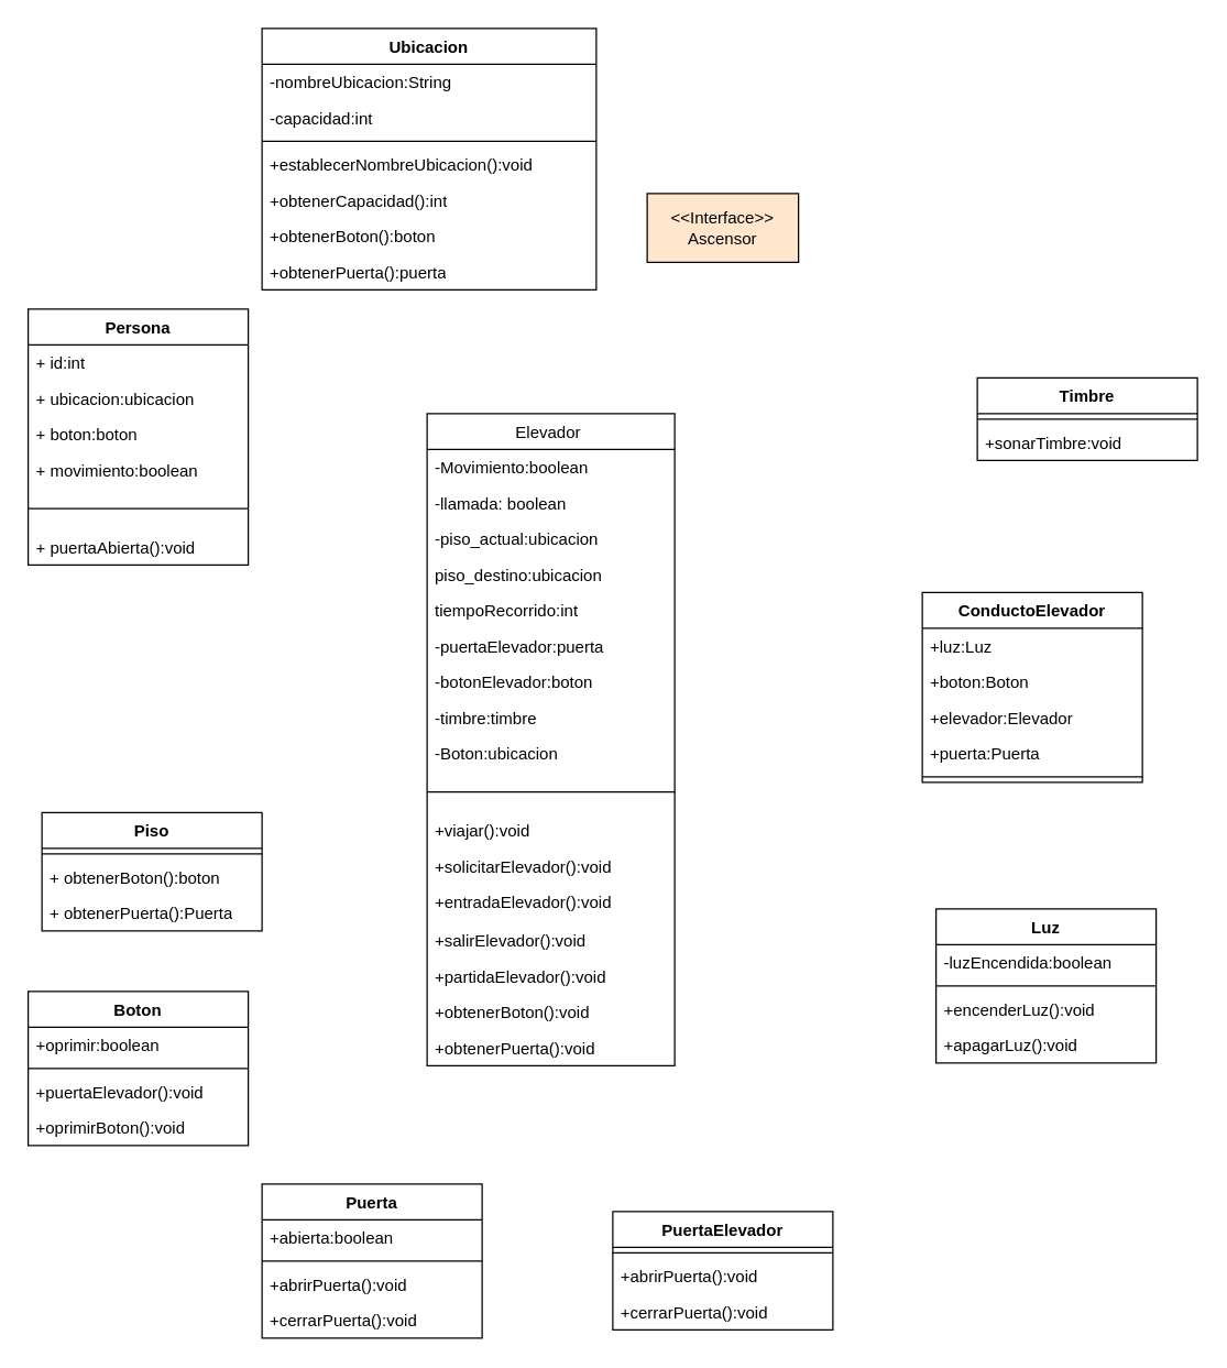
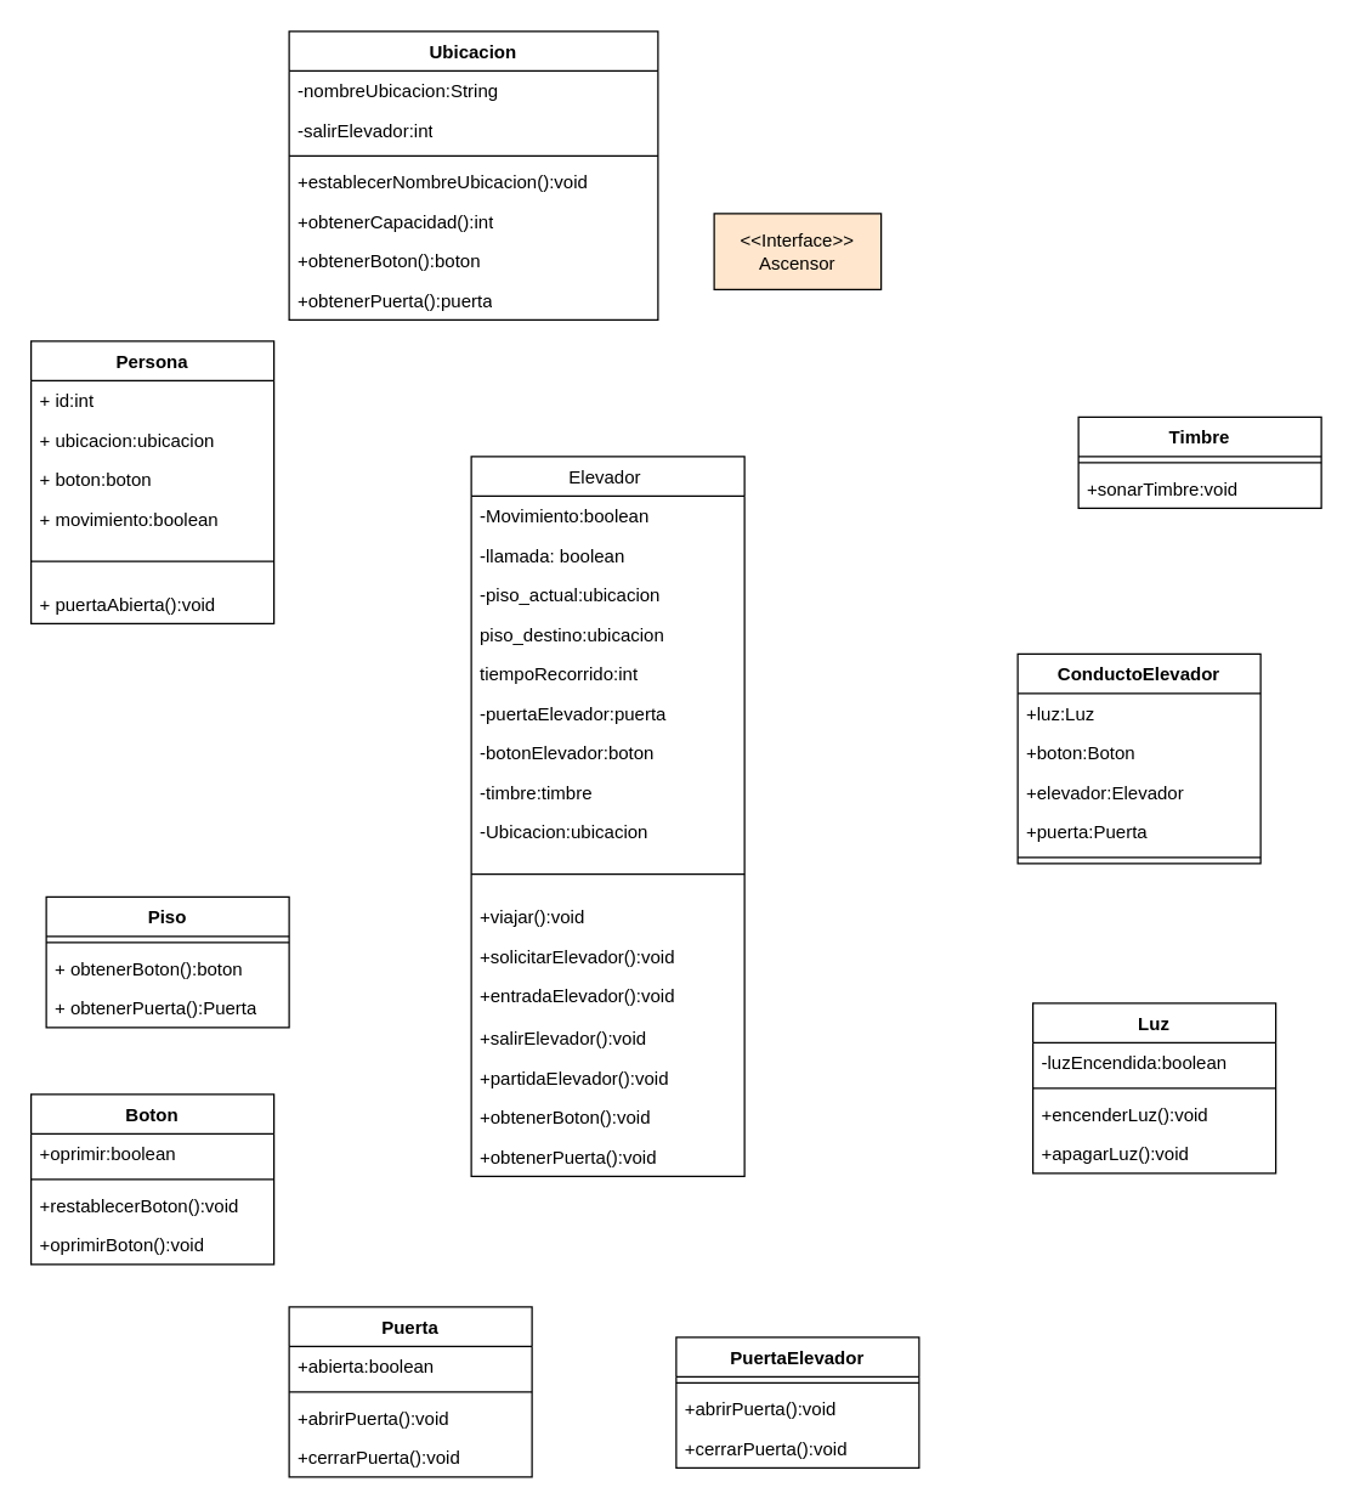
- <mxCell id="36" value="-capacidad:int" style="text;strokeColor=none;fillColor=none;align=left;verticalAlign=top;spacingLeft=4;spacingRight=4;overflow=hidden;rotatable=0;points=[[0,0.5],[1,0.5]];portConstraint=eastwest;whiteSpace=wrap;html=1;" parent="34" vertex="1"><mxGeometry y="52" width="243" height="26" as="geometry" /></mxCell>
+ <mxCell id="36" value="-salirElevador:int" style="text;strokeColor=none;fillColor=none;align=left;verticalAlign=top;spacingLeft=4;spacingRight=4;overflow=hidden;rotatable=0;points=[[0,0.5],[1,0.5]];portConstraint=eastwest;whiteSpace=wrap;html=1;" parent="34" vertex="1"><mxGeometry y="52" width="243" height="26" as="geometry" /></mxCell>
- <mxCell id="11" value="-Boton:ubicacion&#10;" style="text;align=left;verticalAlign=top;spacingLeft=4;spacingRight=4;overflow=hidden;rotatable=0;points=[[0,0.5],[1,0.5]];portConstraint=eastwest;rounded=0;shadow=0;html=0;" parent="2" vertex="1"><mxGeometry y="234" width="180" height="26" as="geometry" /></mxCell>
+ <mxCell id="11" value="-Ubicacion:ubicacion&#10;" style="text;align=left;verticalAlign=top;spacingLeft=4;spacingRight=4;overflow=hidden;rotatable=0;points=[[0,0.5],[1,0.5]];portConstraint=eastwest;rounded=0;shadow=0;html=0;" parent="2" vertex="1"><mxGeometry y="234" width="180" height="26" as="geometry" /></mxCell>
- <mxCell id="32" value="+puertaElevador():void" style="text;strokeColor=none;fillColor=none;align=left;verticalAlign=top;spacingLeft=4;spacingRight=4;overflow=hidden;rotatable=0;points=[[0,0.5],[1,0.5]];portConstraint=eastwest;whiteSpace=wrap;html=1;" parent="29" vertex="1"><mxGeometry y="60" width="160" height="26" as="geometry" /></mxCell>
+ <mxCell id="32" value="+restablecerBoton():void" style="text;strokeColor=none;fillColor=none;align=left;verticalAlign=top;spacingLeft=4;spacingRight=4;overflow=hidden;rotatable=0;points=[[0,0.5],[1,0.5]];portConstraint=eastwest;whiteSpace=wrap;html=1;" parent="29" vertex="1"><mxGeometry y="60" width="160" height="26" as="geometry" /></mxCell>
